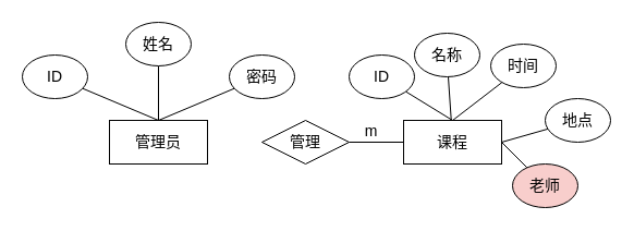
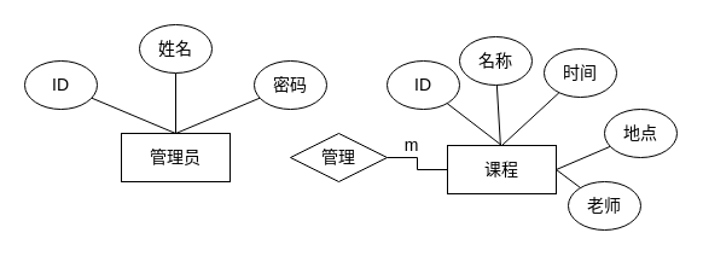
- <mxCell id="3" value="&lt;font style=&quot;font-size: 14px;&quot;&gt;课程&lt;/font&gt;" style="rounded=0;whiteSpace=wrap;html=1;" vertex="1" parent="1"><mxGeometry x="370" y="110" width="90" height="40" as="geometry" /></mxCell>
+ <mxCell id="3" value="&lt;font style=&quot;font-size: 14px;&quot;&gt;课程&lt;/font&gt;" style="rounded=0;whiteSpace=wrap;html=1;" vertex="1" parent="1"><mxGeometry x="370" y="120" width="90" height="40" as="geometry" /></mxCell>
- <mxCell id="21" value="&lt;span style=&quot;font-size: 14px;&quot;&gt;老师&lt;/span&gt;" style="ellipse;whiteSpace=wrap;html=1;fillColor=#f8cecc;" vertex="1" parent="1"><mxGeometry x="470" y="150" width="60" height="40" as="geometry" /></mxCell>
+ <mxCell id="21" value="&lt;span style=&quot;font-size: 14px;&quot;&gt;老师&lt;/span&gt;" style="ellipse;whiteSpace=wrap;html=1;" vertex="1" parent="1"><mxGeometry x="470" y="150" width="60" height="40" as="geometry" /></mxCell>
